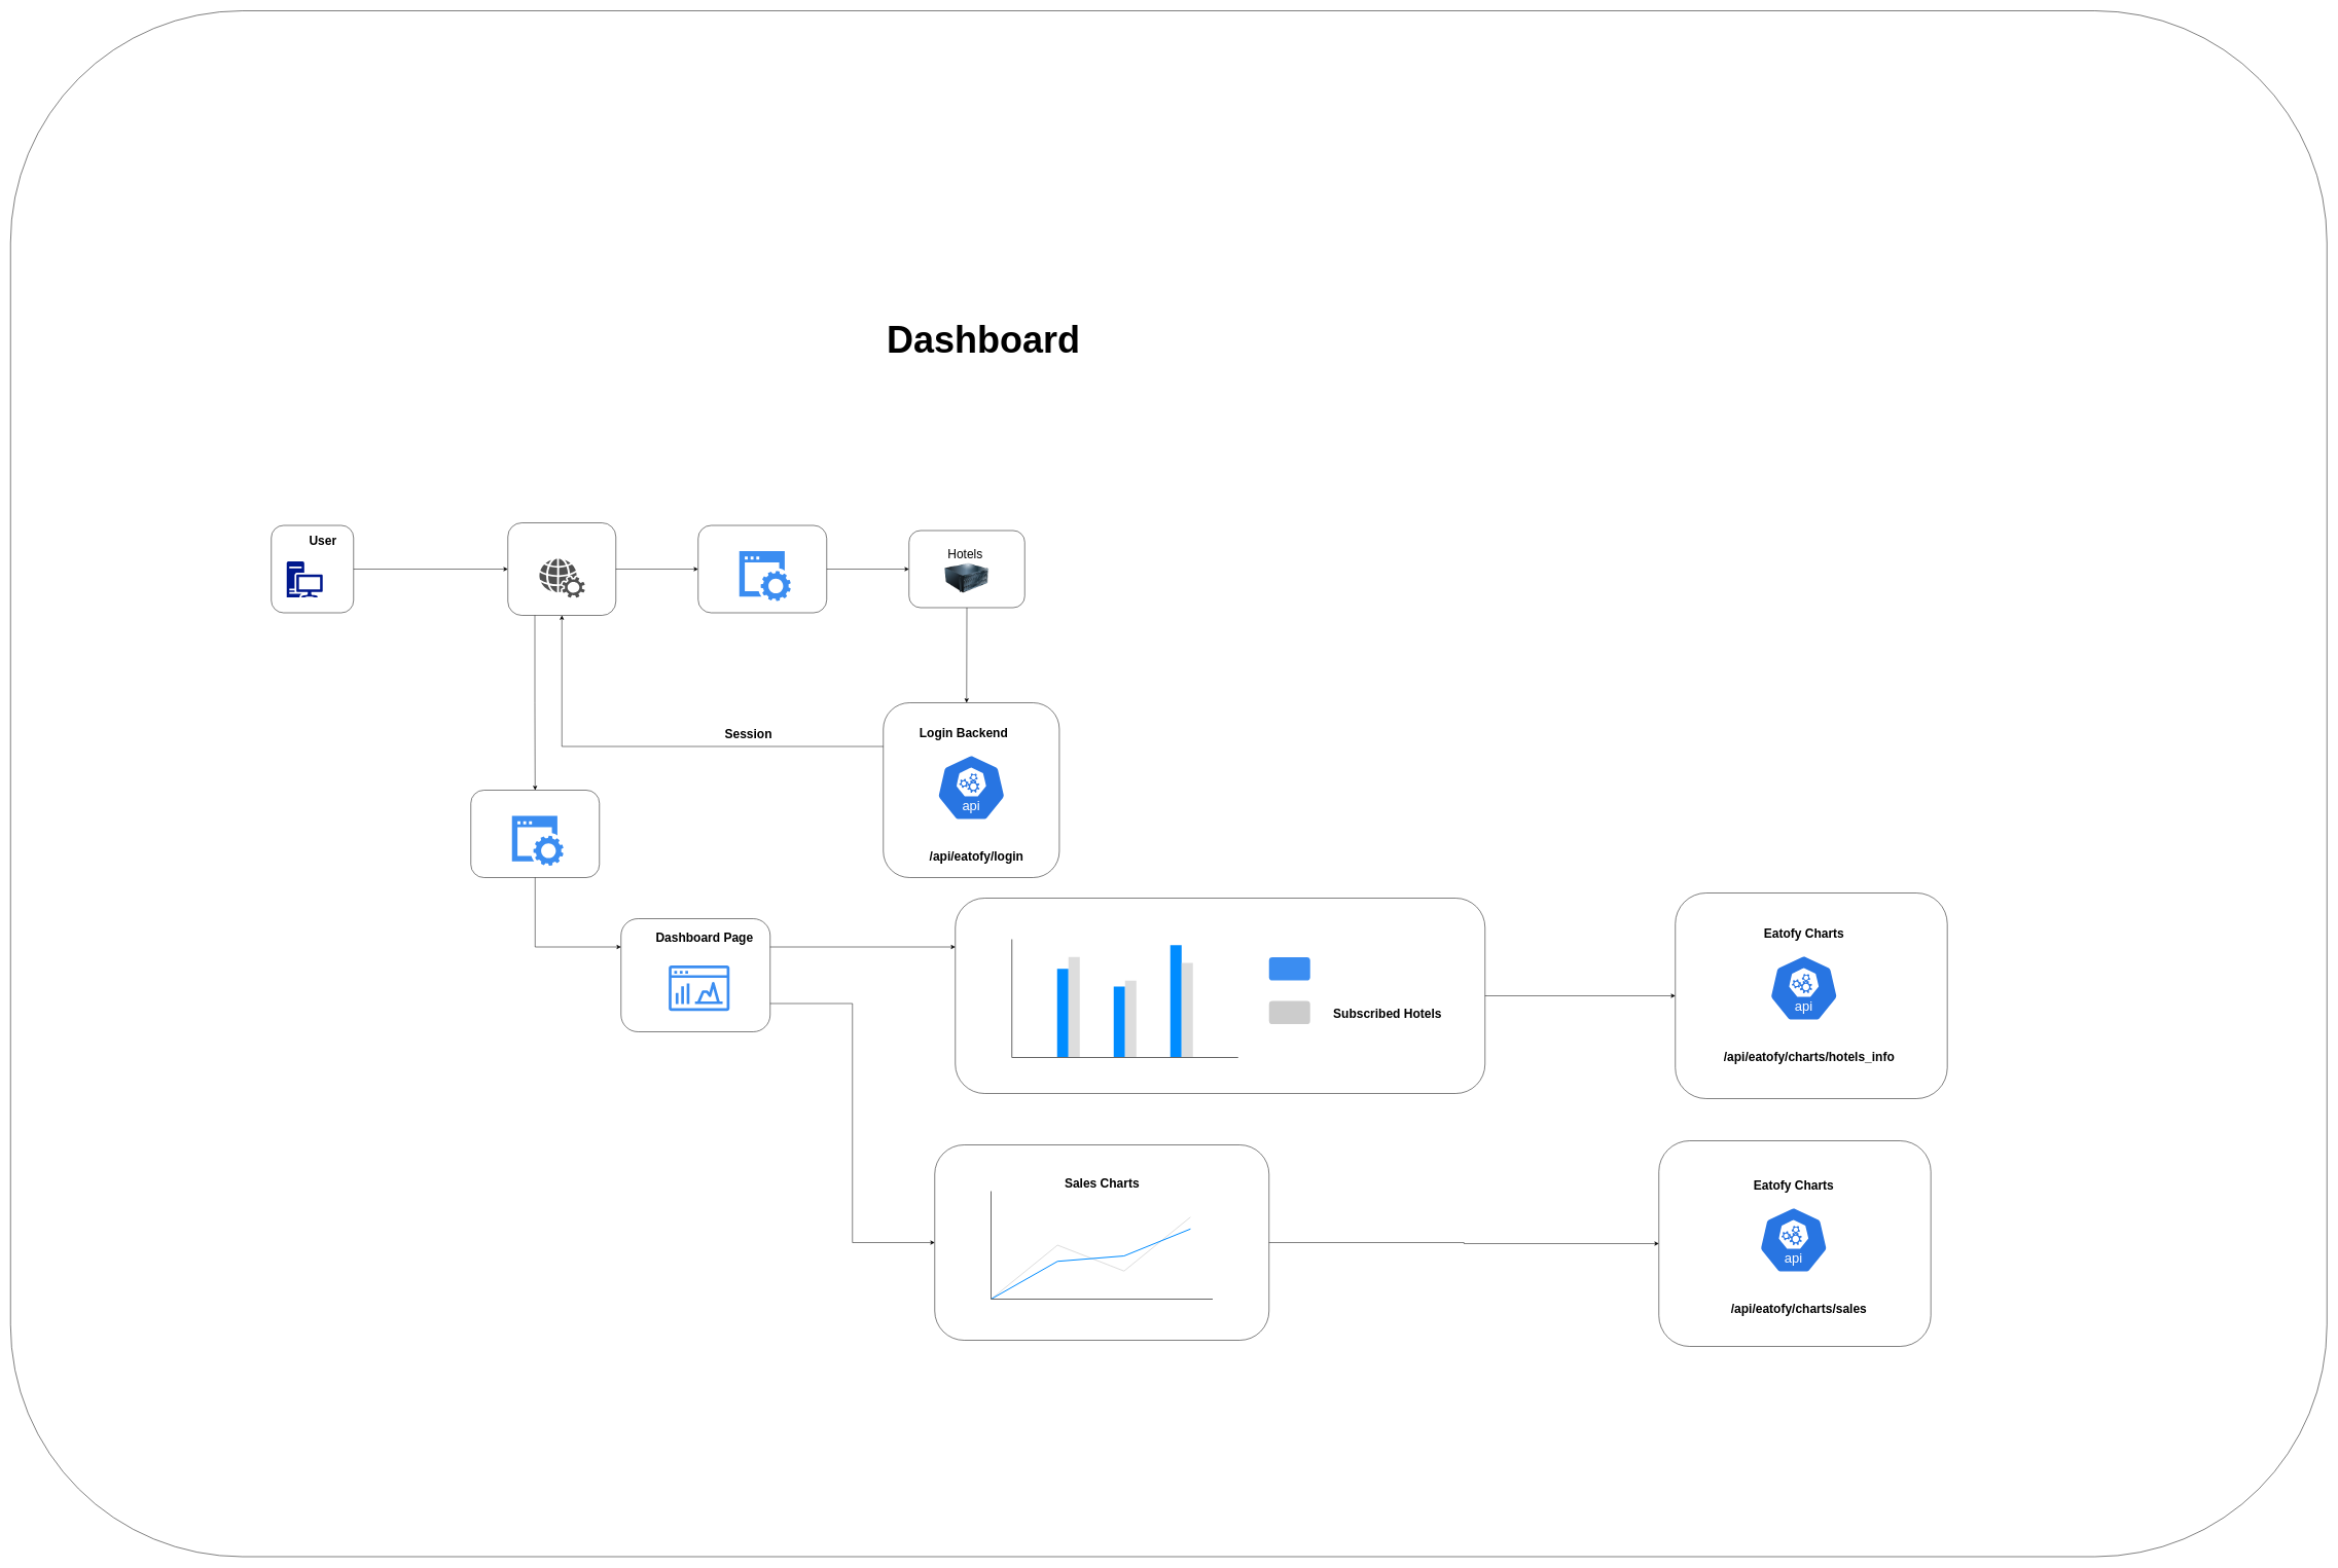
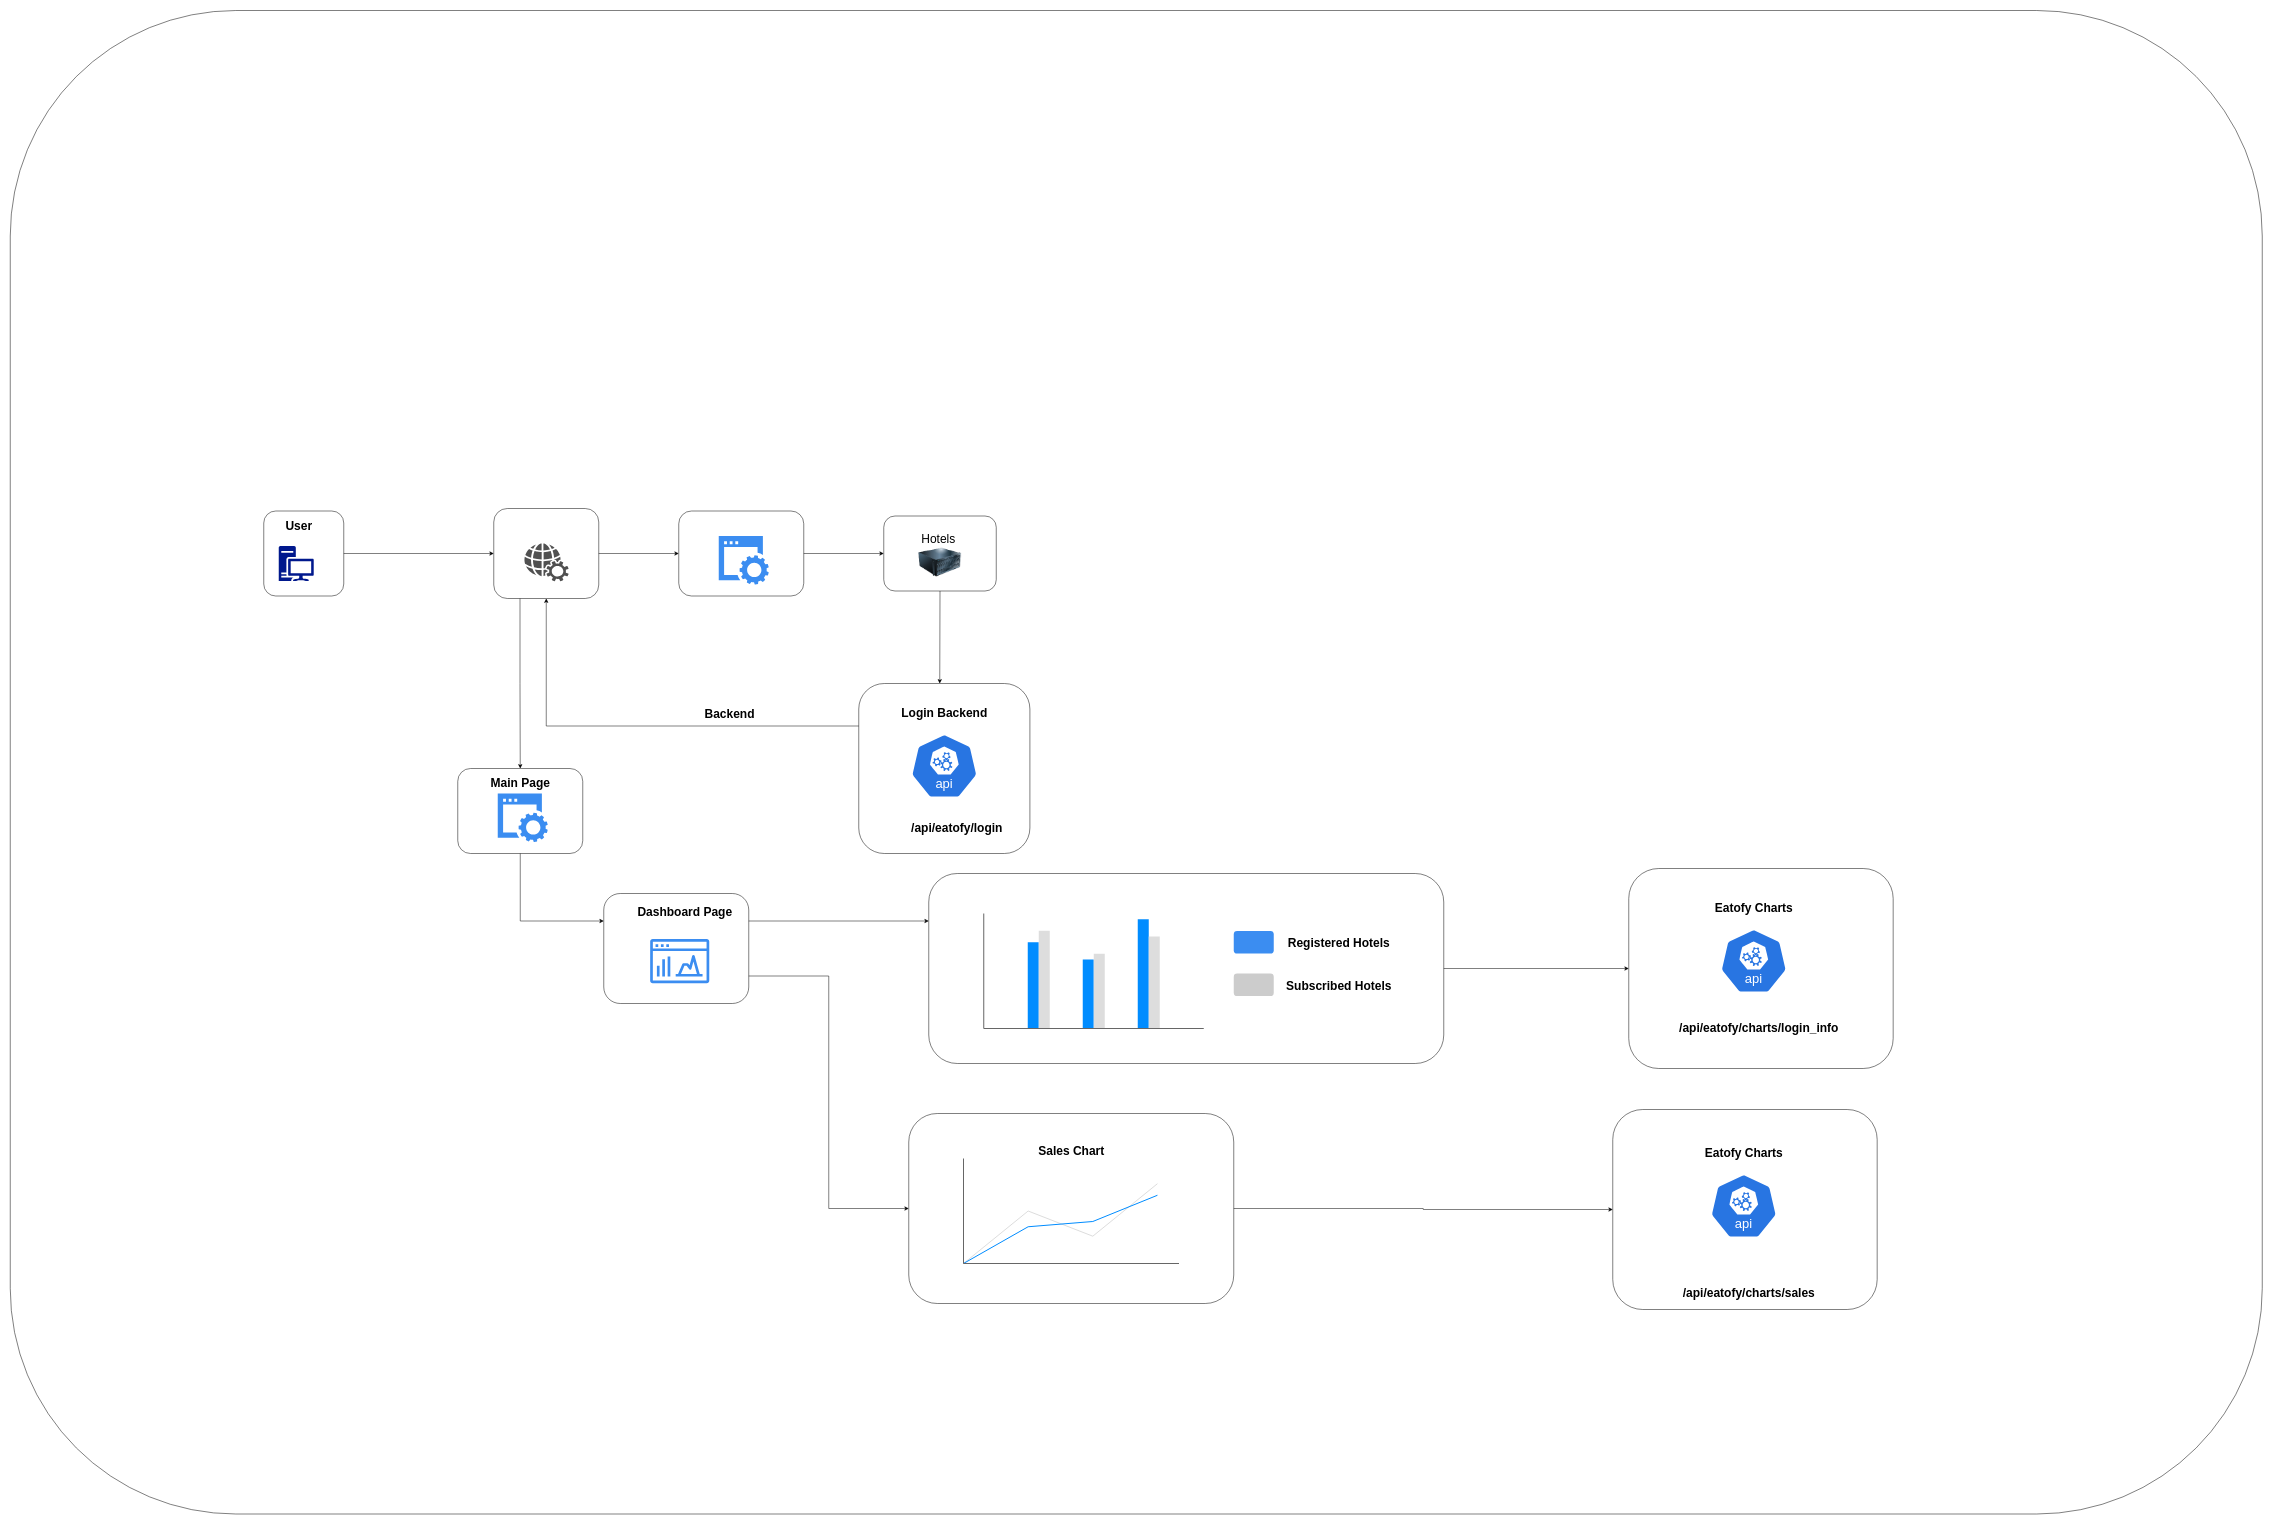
- <mxCell id="60" value="&lt;font style=&quot;font-size: 72px;&quot;&gt;&lt;b&gt;Dashboard&lt;/b&gt;&lt;/font&gt;" style="text;html=1;align=center;verticalAlign=middle;whiteSpace=wrap;rounded=0;" parent="1" vertex="1"><mxGeometry x="1597" y="536" width="630" height="250" as="geometry" /></mxCell>
- <mxCell id="5" value="&lt;b&gt;&lt;font style=&quot;font-size: 24px;&quot;&gt;User&lt;/font&gt;&lt;/b&gt;" style="text;html=1;align=center;verticalAlign=middle;resizable=0;points=[];autosize=1;strokeColor=none;fillColor=none;" parent="2" vertex="1"><mxGeometry x="60" y="10" width="80" height="40" as="geometry" /></mxCell>
+ <mxCell id="5" value="&lt;b&gt;&lt;font style=&quot;font-size: 24px;&quot;&gt;User&lt;/font&gt;&lt;/b&gt;" style="text;html=1;align=center;verticalAlign=middle;resizable=0;points=[];autosize=1;strokeColor=none;fillColor=none;" parent="2" vertex="1"><mxGeometry x="30" y="10" width="80" height="40" as="geometry" /></mxCell>
- <mxCell id="27" value="&lt;h1 style=&quot;margin-top: 0px;&quot;&gt;Session&lt;/h1&gt;" style="text;html=1;whiteSpace=wrap;overflow=hidden;rounded=0;" parent="1" vertex="1"><mxGeometry x="1407" y="1406" width="105" height="60" as="geometry" /></mxCell>
+ <mxCell id="27" value="&lt;h1 style=&quot;margin-top: 0px;&quot;&gt;Backend&lt;/h1&gt;" style="text;html=1;whiteSpace=wrap;overflow=hidden;rounded=0;" parent="1" vertex="1"><mxGeometry x="1407" y="1406" width="105" height="60" as="geometry" /></mxCell>
- <mxCell id="17" value="&lt;b&gt;&lt;font style=&quot;font-size: 24px;&quot;&gt;Login Backend&lt;/font&gt;&lt;br&gt;&lt;/b&gt;" style="text;html=1;align=center;verticalAlign=middle;resizable=0;points=[];autosize=1;strokeColor=none;fillColor=none;" parent="15" vertex="1"><mxGeometry x="56.14" y="40" width="200" height="40" as="geometry" /></mxCell>
+ <mxCell id="17" value="&lt;b&gt;&lt;font style=&quot;font-size: 24px;&quot;&gt;Login Backend&lt;/font&gt;&lt;br&gt;&lt;/b&gt;" style="text;html=1;align=center;verticalAlign=middle;resizable=0;points=[];autosize=1;strokeColor=none;fillColor=none;" parent="15" vertex="1"><mxGeometry x="71.14" y="40" width="200" height="40" as="geometry" /></mxCell>
+ <mxCell id="31" value="&lt;font style=&quot;font-size: 24px;&quot;&gt;&lt;b&gt;Main Page&lt;/b&gt;&lt;br&gt;&lt;/font&gt;" style="text;html=1;align=center;verticalAlign=middle;resizable=0;points=[];autosize=1;strokeColor=none;fillColor=none;" parent="28" vertex="1"><mxGeometry x="50" y="10" width="150" height="40" as="geometry" /></mxCell>
- <mxCell id="19" value="&lt;font style=&quot;font-size: 24px;&quot;&gt;&lt;b&gt;&lt;font&gt;/api/eatofy/login&lt;br&gt;&lt;/font&gt;&lt;/b&gt;&lt;/font&gt;" style="text;html=1;align=center;verticalAlign=middle;resizable=0;points=[];autosize=1;strokeColor=none;fillColor=none;" parent="15" vertex="1"><mxGeometry x="71.14" y="280" width="220" height="40" as="geometry" /></mxCell>
+ <mxCell id="19" value="&lt;font style=&quot;font-size: 24px;&quot;&gt;&lt;b&gt;&lt;font&gt;/api/eatofy/login&lt;br&gt;&lt;/font&gt;&lt;/b&gt;&lt;/font&gt;" style="text;html=1;align=center;verticalAlign=middle;resizable=0;points=[];autosize=1;strokeColor=none;fillColor=none;" parent="15" vertex="1"><mxGeometry x="86.14" y="270" width="220" height="40" as="geometry" /></mxCell>
+ <mxCell id="39" value="Registered Hotels" style="text;strokeColor=none;fillColor=none;html=1;fontSize=24;fontStyle=1;verticalAlign=middle;align=center;" parent="37" vertex="1"><mxGeometry x="700" y="115" width="240" height="50" as="geometry" /></mxCell>
- <mxCell id="42" value="Subscribed Hotels" style="text;strokeColor=none;fillColor=none;html=1;fontSize=24;fontStyle=1;verticalAlign=middle;align=center;" parent="37" vertex="1"><mxGeometry x="720" y="200" width="240" height="50" as="geometry" /></mxCell>
+ <mxCell id="42" value="Subscribed Hotels" style="text;strokeColor=none;fillColor=none;html=1;fontSize=24;fontStyle=1;verticalAlign=middle;align=center;" parent="37" vertex="1"><mxGeometry x="700" y="200" width="240" height="50" as="geometry" /></mxCell>
- <mxCell id="53" value="&lt;font style=&quot;font-size: 24px;&quot;&gt;&lt;b&gt;&lt;font&gt;/api/eatofy/charts/hotels_info&lt;br&gt;&lt;/font&gt;&lt;/b&gt;&lt;/font&gt;" style="text;html=1;align=center;verticalAlign=middle;resizable=0;points=[];autosize=1;strokeColor=none;fillColor=none;" parent="49" vertex="1"><mxGeometry x="70" y="300" width="380" height="40" as="geometry" /></mxCell>
+ <mxCell id="53" value="&lt;font style=&quot;font-size: 24px;&quot;&gt;&lt;b&gt;&lt;font&gt;/api/eatofy/charts/login_info&lt;br&gt;&lt;/font&gt;&lt;/b&gt;&lt;/font&gt;" style="text;html=1;align=center;verticalAlign=middle;resizable=0;points=[];autosize=1;strokeColor=none;fillColor=none;" parent="49" vertex="1"><mxGeometry x="70" y="300" width="380" height="40" as="geometry" /></mxCell>
- <mxCell id="46" value="Sales Charts" style="text;strokeColor=none;fillColor=none;html=1;fontSize=24;fontStyle=1;verticalAlign=middle;align=center;" parent="44" vertex="1"><mxGeometry x="205" y="50" width="240" height="50" as="geometry" /></mxCell>
+ <mxCell id="46" value="Sales Chart" style="text;strokeColor=none;fillColor=none;html=1;fontSize=24;fontStyle=1;verticalAlign=middle;align=center;" parent="44" vertex="1"><mxGeometry x="205" y="50" width="240" height="50" as="geometry" /></mxCell>
- <mxCell id="58" value="&lt;font style=&quot;font-size: 24px;&quot;&gt;&lt;b&gt;&lt;font&gt;/api/eatofy/charts/sales&lt;/font&gt;&lt;/b&gt;&lt;/font&gt;" style="text;html=1;align=center;verticalAlign=middle;resizable=0;points=[];autosize=1;strokeColor=none;fillColor=none;" parent="1" vertex="1"><mxGeometry x="3347" y="2526" width="300" height="40" as="geometry" /></mxCell>
+ <mxCell id="58" value="&lt;font style=&quot;font-size: 24px;&quot;&gt;&lt;b&gt;&lt;font&gt;/api/eatofy/charts/sales&lt;/font&gt;&lt;/b&gt;&lt;/font&gt;" style="text;html=1;align=center;verticalAlign=middle;resizable=0;points=[];autosize=1;strokeColor=none;fillColor=none;" parent="1" vertex="1"><mxGeometry x="3347" y="2566" width="300" height="40" as="geometry" /></mxCell>
